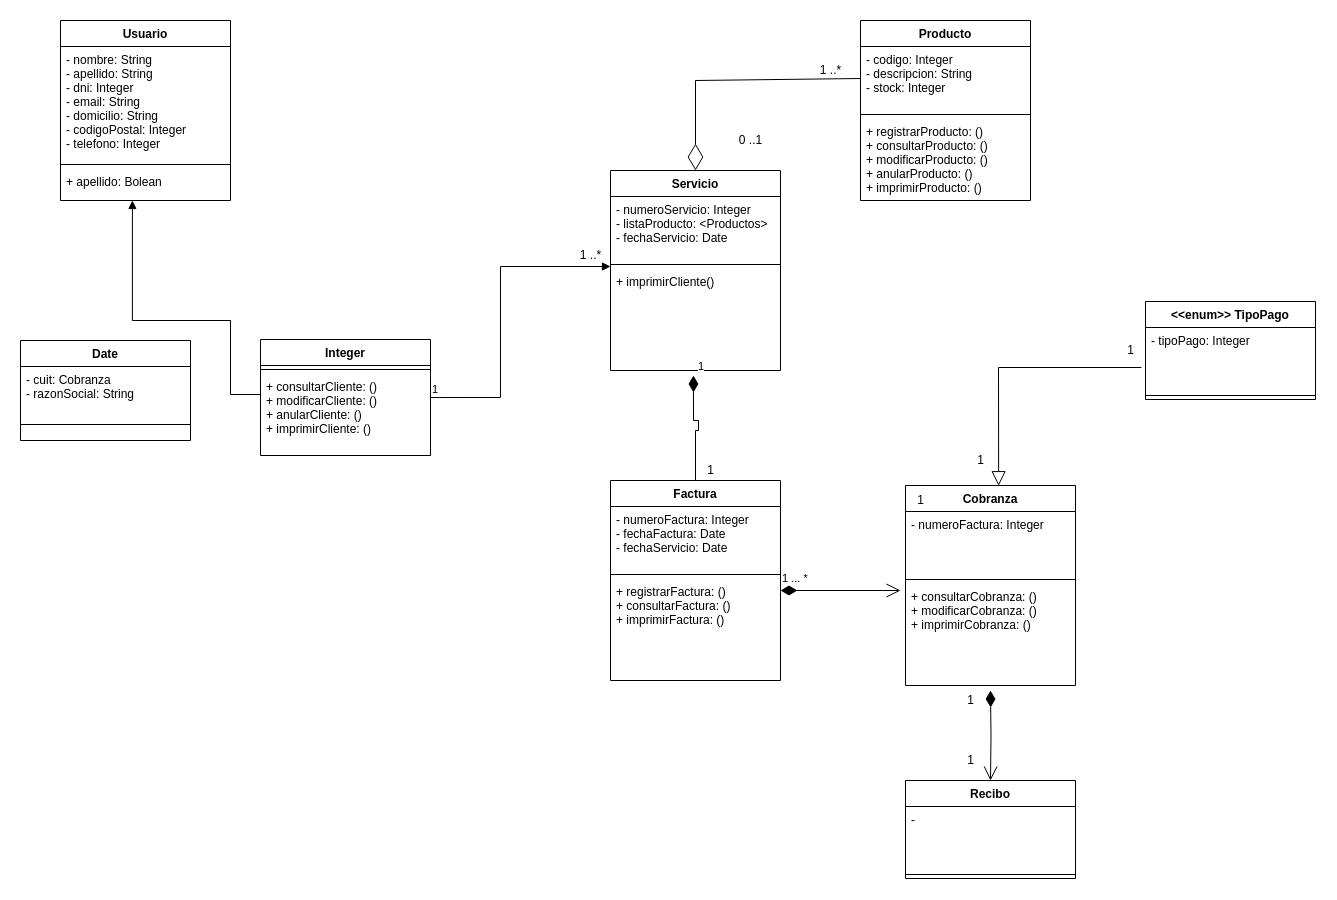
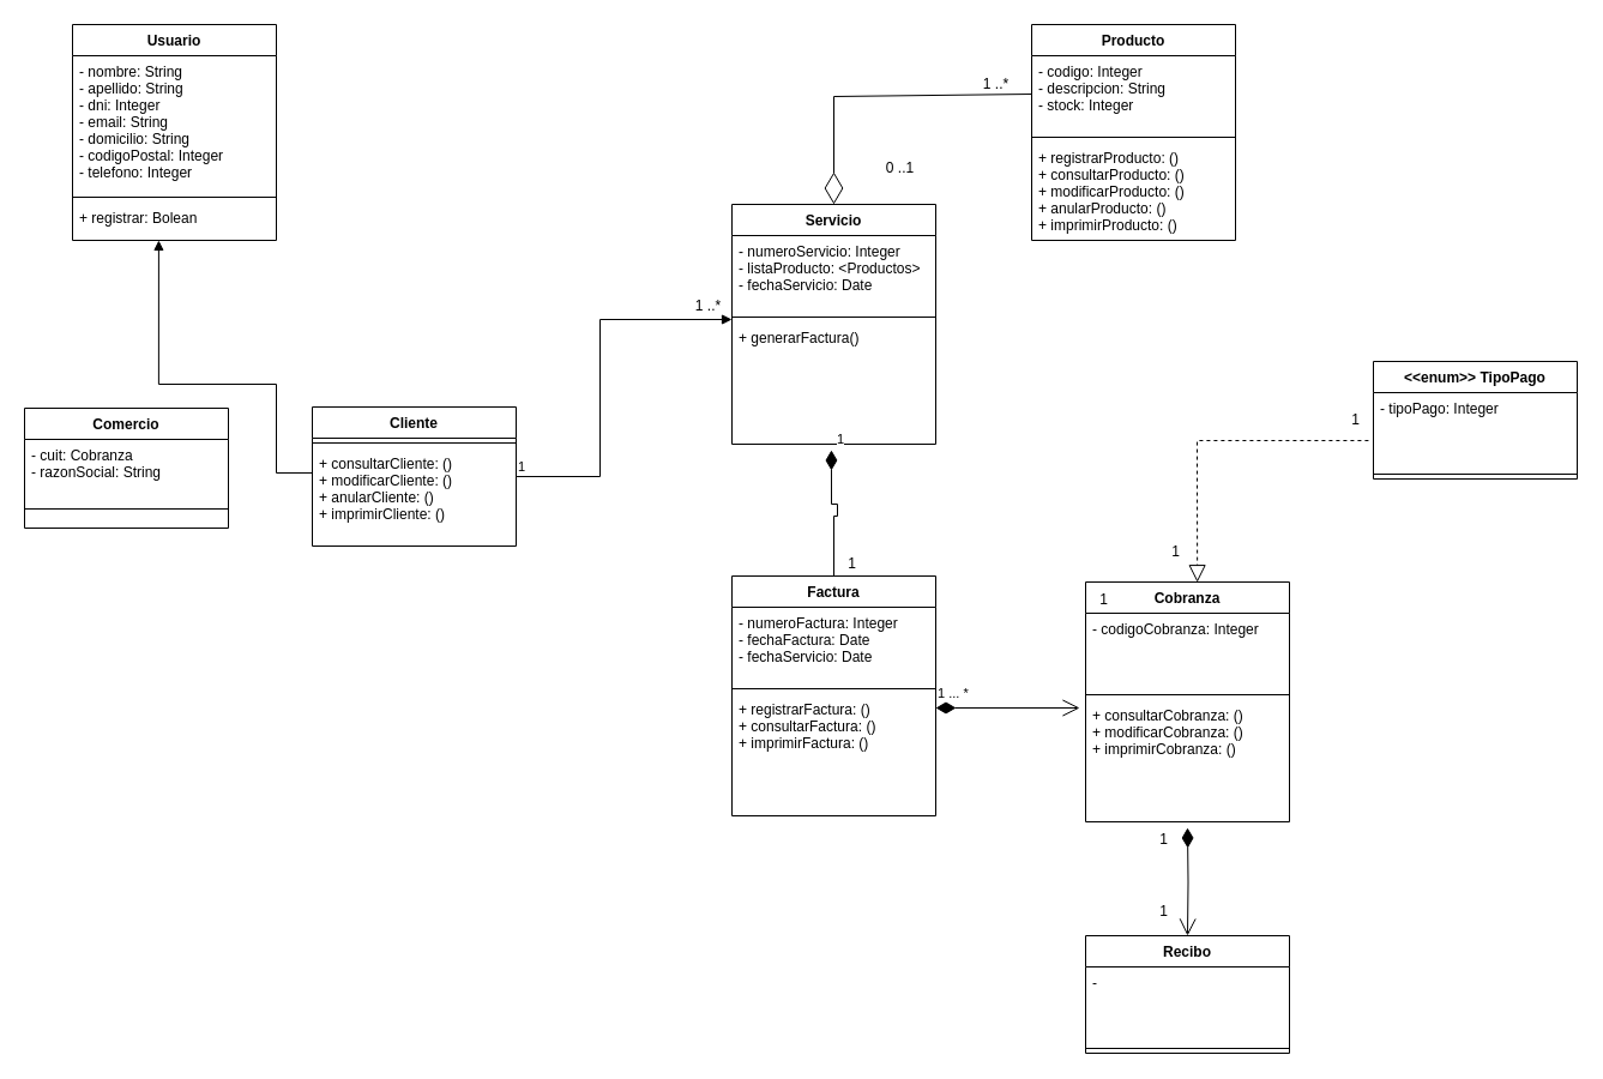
- <mxCell id="5" value="+ apellido: Bolean" style="text;strokeColor=none;fillColor=none;align=left;verticalAlign=top;spacingLeft=4;spacingRight=4;overflow=hidden;rotatable=0;points=[[0,0.5],[1,0.5]];portConstraint=eastwest;" vertex="1" parent="2"><mxGeometry y="148" width="170" height="32" as="geometry" /></mxCell>
+ <mxCell id="5" value="+ registrar: Bolean" style="text;strokeColor=none;fillColor=none;align=left;verticalAlign=top;spacingLeft=4;spacingRight=4;overflow=hidden;rotatable=0;points=[[0,0.5],[1,0.5]];portConstraint=eastwest;" vertex="1" parent="2"><mxGeometry y="148" width="170" height="32" as="geometry" /></mxCell>
- <mxCell id="12" value="+ imprimirCliente()" style="text;strokeColor=none;fillColor=none;align=left;verticalAlign=top;spacingLeft=4;spacingRight=4;overflow=hidden;rotatable=0;points=[[0,0.5],[1,0.5]];portConstraint=eastwest;" vertex="1" parent="9"><mxGeometry y="98" width="170" height="102" as="geometry" /></mxCell>
+ <mxCell id="12" value="+ generarFactura()" style="text;strokeColor=none;fillColor=none;align=left;verticalAlign=top;spacingLeft=4;spacingRight=4;overflow=hidden;rotatable=0;points=[[0,0.5],[1,0.5]];portConstraint=eastwest;" vertex="1" parent="9"><mxGeometry y="98" width="170" height="102" as="geometry" /></mxCell>
- <mxCell id="6" value="Integer" style="swimlane;fontStyle=1;align=center;verticalAlign=top;childLayout=stackLayout;horizontal=1;startSize=26;horizontalStack=0;resizeParent=1;resizeParentMax=0;resizeLast=0;collapsible=1;marginBottom=0;" vertex="1" parent="1"><mxGeometry x="260" y="339" width="170" height="116" as="geometry" /></mxCell>
+ <mxCell id="6" value="Cliente" style="swimlane;fontStyle=1;align=center;verticalAlign=top;childLayout=stackLayout;horizontal=1;startSize=26;horizontalStack=0;resizeParent=1;resizeParentMax=0;resizeLast=0;collapsible=1;marginBottom=0;" vertex="1" parent="1"><mxGeometry x="260" y="339" width="170" height="116" as="geometry" /></mxCell>
- <mxCell id="28" value="Date" style="swimlane;fontStyle=1;align=center;verticalAlign=top;childLayout=stackLayout;horizontal=1;startSize=26;horizontalStack=0;resizeParent=1;resizeParentMax=0;resizeLast=0;collapsible=1;marginBottom=0;" vertex="1" parent="1"><mxGeometry x="20" y="340" width="170" height="100" as="geometry" /></mxCell>
+ <mxCell id="28" value="Comercio" style="swimlane;fontStyle=1;align=center;verticalAlign=top;childLayout=stackLayout;horizontal=1;startSize=26;horizontalStack=0;resizeParent=1;resizeParentMax=0;resizeLast=0;collapsible=1;marginBottom=0;" vertex="1" parent="1"><mxGeometry x="20" y="340" width="170" height="100" as="geometry" /></mxCell>
- <mxCell id="43" value="" style="endArrow=block;dashed=0;endFill=0;endSize=12;html=1;rounded=0;entryX=0.548;entryY=0.001;entryDx=0;entryDy=0;entryPerimeter=0;exitX=-0.024;exitY=0.625;exitDx=0;exitDy=0;exitPerimeter=0;" edge="1" parent="1" source="41" target="22"><mxGeometry width="160" relative="1" as="geometry"><mxPoint x="580" y="500" as="sourcePoint" /><mxPoint x="740" y="500" as="targetPoint" /><Array as="points"><mxPoint x="998" y="367" /></Array></mxGeometry></mxCell>
+ <mxCell id="43" value="" style="endArrow=block;dashed=1;endFill=0;endSize=12;html=1;rounded=0;entryX=0.548;entryY=0.001;entryDx=0;entryDy=0;entryPerimeter=0;exitX=-0.024;exitY=0.625;exitDx=0;exitDy=0;exitPerimeter=0;" edge="1" parent="1" source="41" target="22"><mxGeometry width="160" relative="1" as="geometry"><mxPoint x="580" y="500" as="sourcePoint" /><mxPoint x="740" y="500" as="targetPoint" /><Array as="points"><mxPoint x="998" y="367" /></Array></mxGeometry></mxCell>
- <mxCell id="23" value="- numeroFactura: Integer" style="text;strokeColor=none;fillColor=none;align=left;verticalAlign=top;spacingLeft=4;spacingRight=4;overflow=hidden;rotatable=0;points=[[0,0.5],[1,0.5]];portConstraint=eastwest;" vertex="1" parent="22"><mxGeometry y="26" width="170" height="64" as="geometry" /></mxCell>
+ <mxCell id="23" value="- codigoCobranza: Integer" style="text;strokeColor=none;fillColor=none;align=left;verticalAlign=top;spacingLeft=4;spacingRight=4;overflow=hidden;rotatable=0;points=[[0,0.5],[1,0.5]];portConstraint=eastwest;" vertex="1" parent="22"><mxGeometry y="26" width="170" height="64" as="geometry" /></mxCell>
